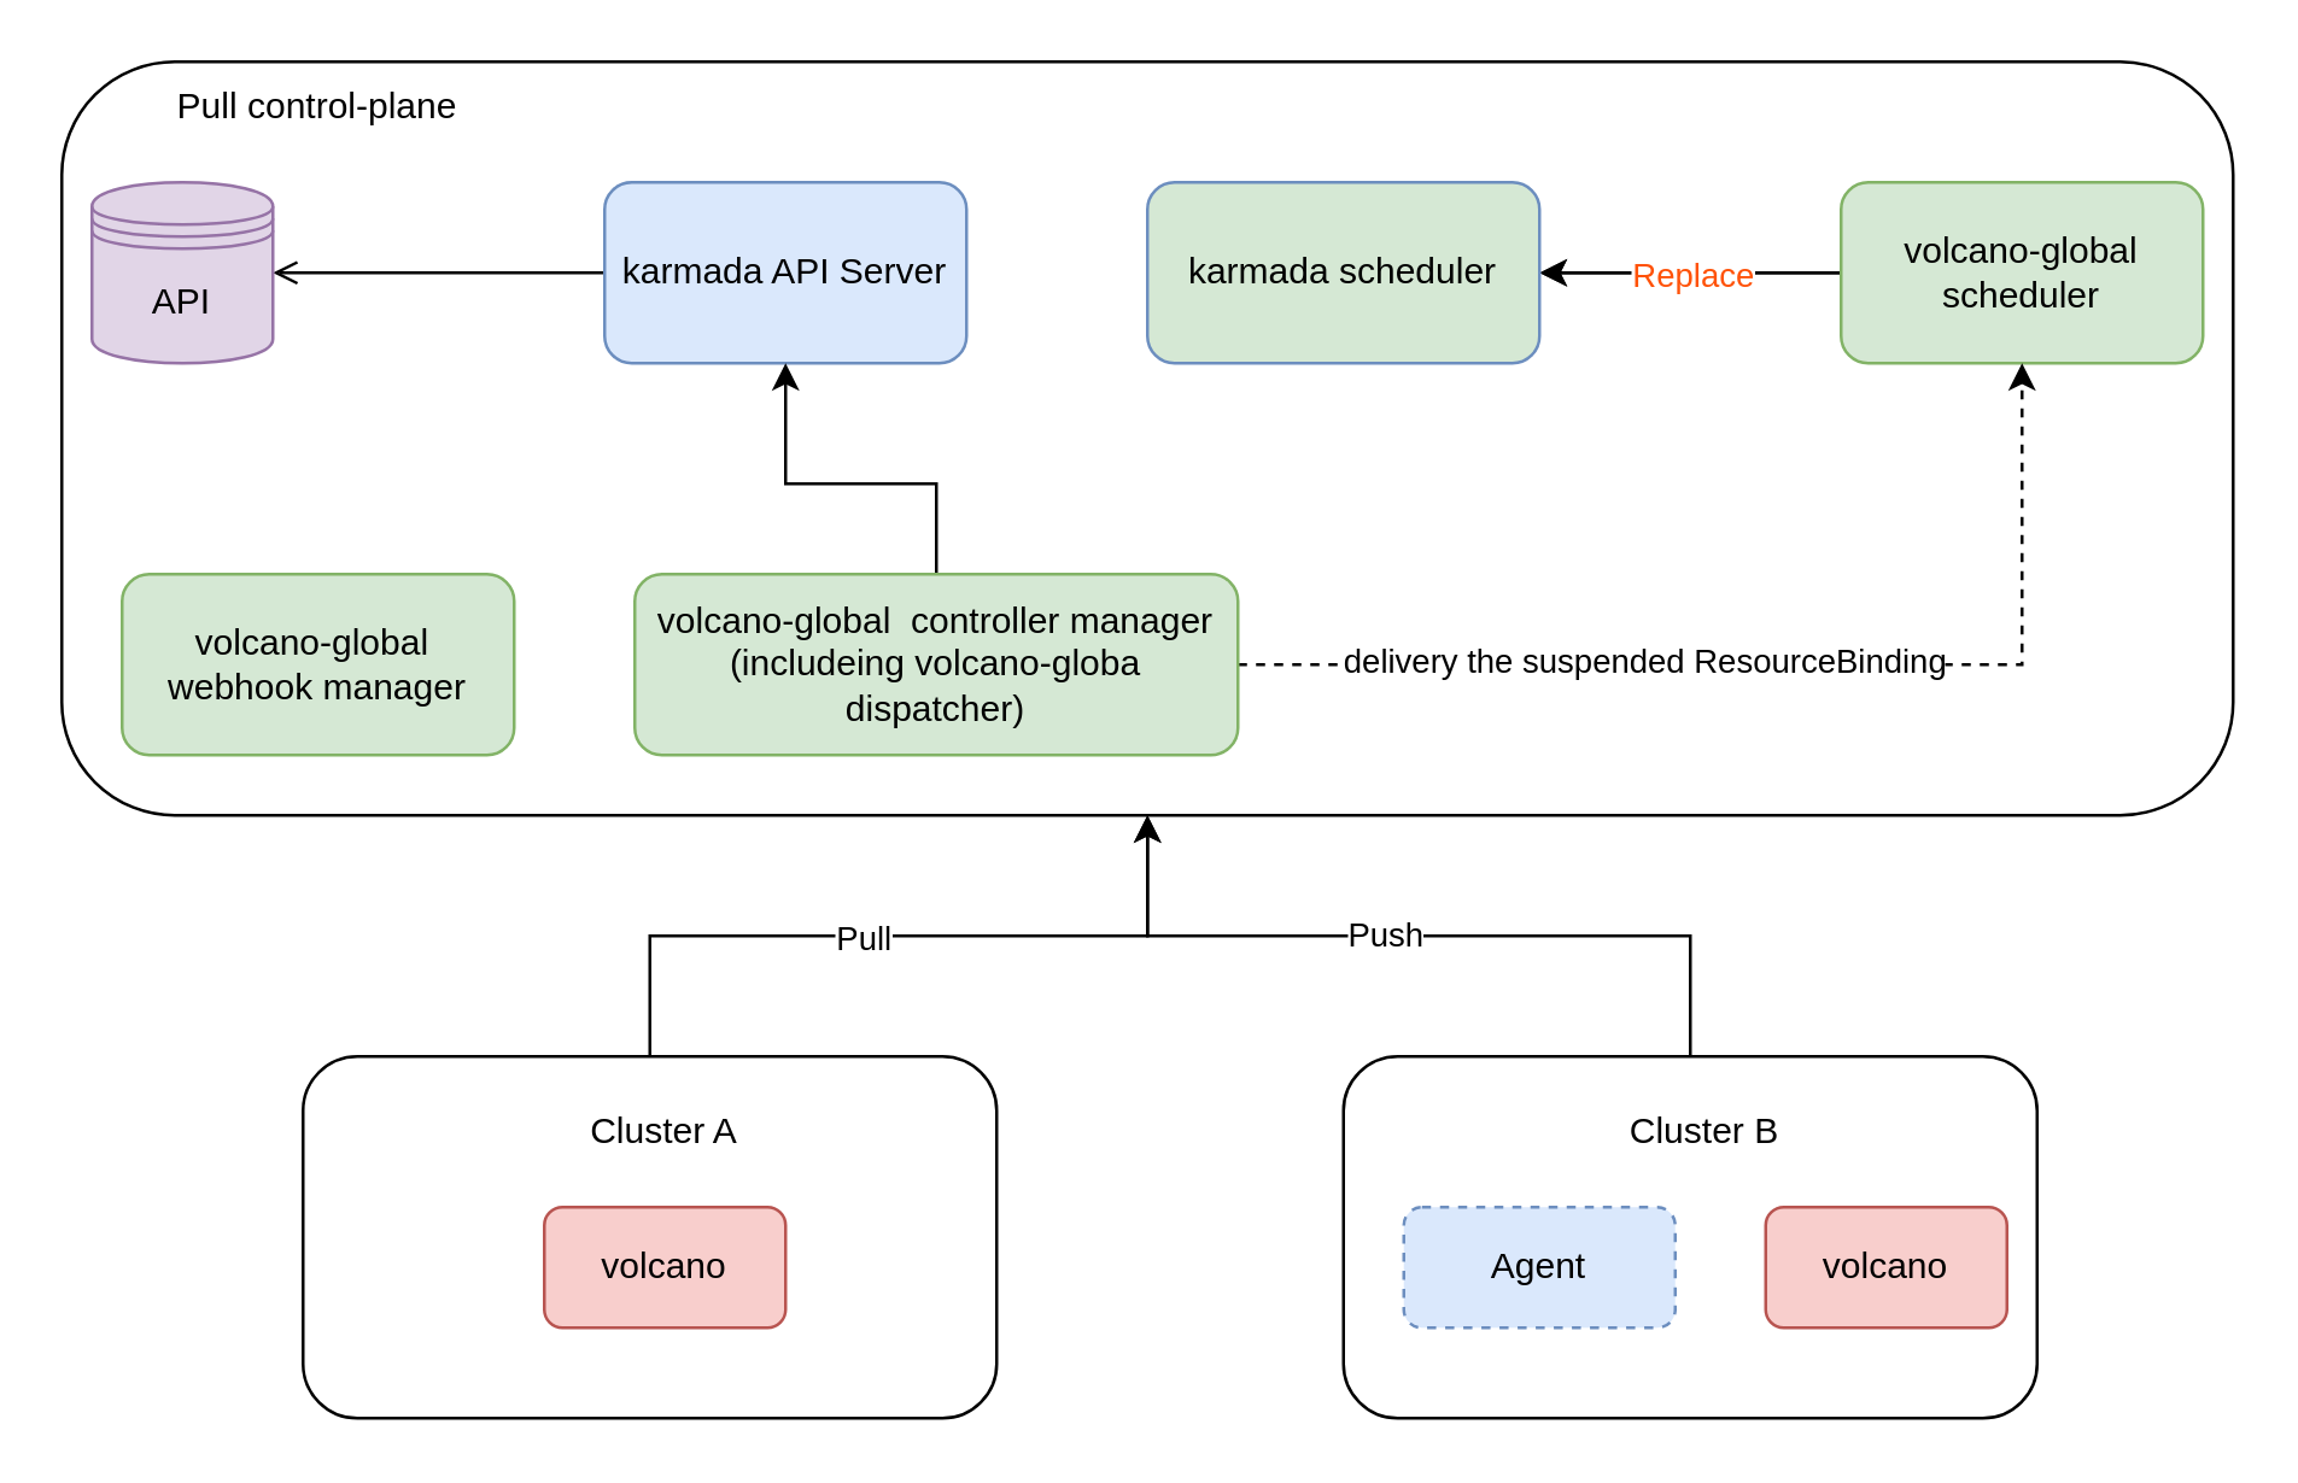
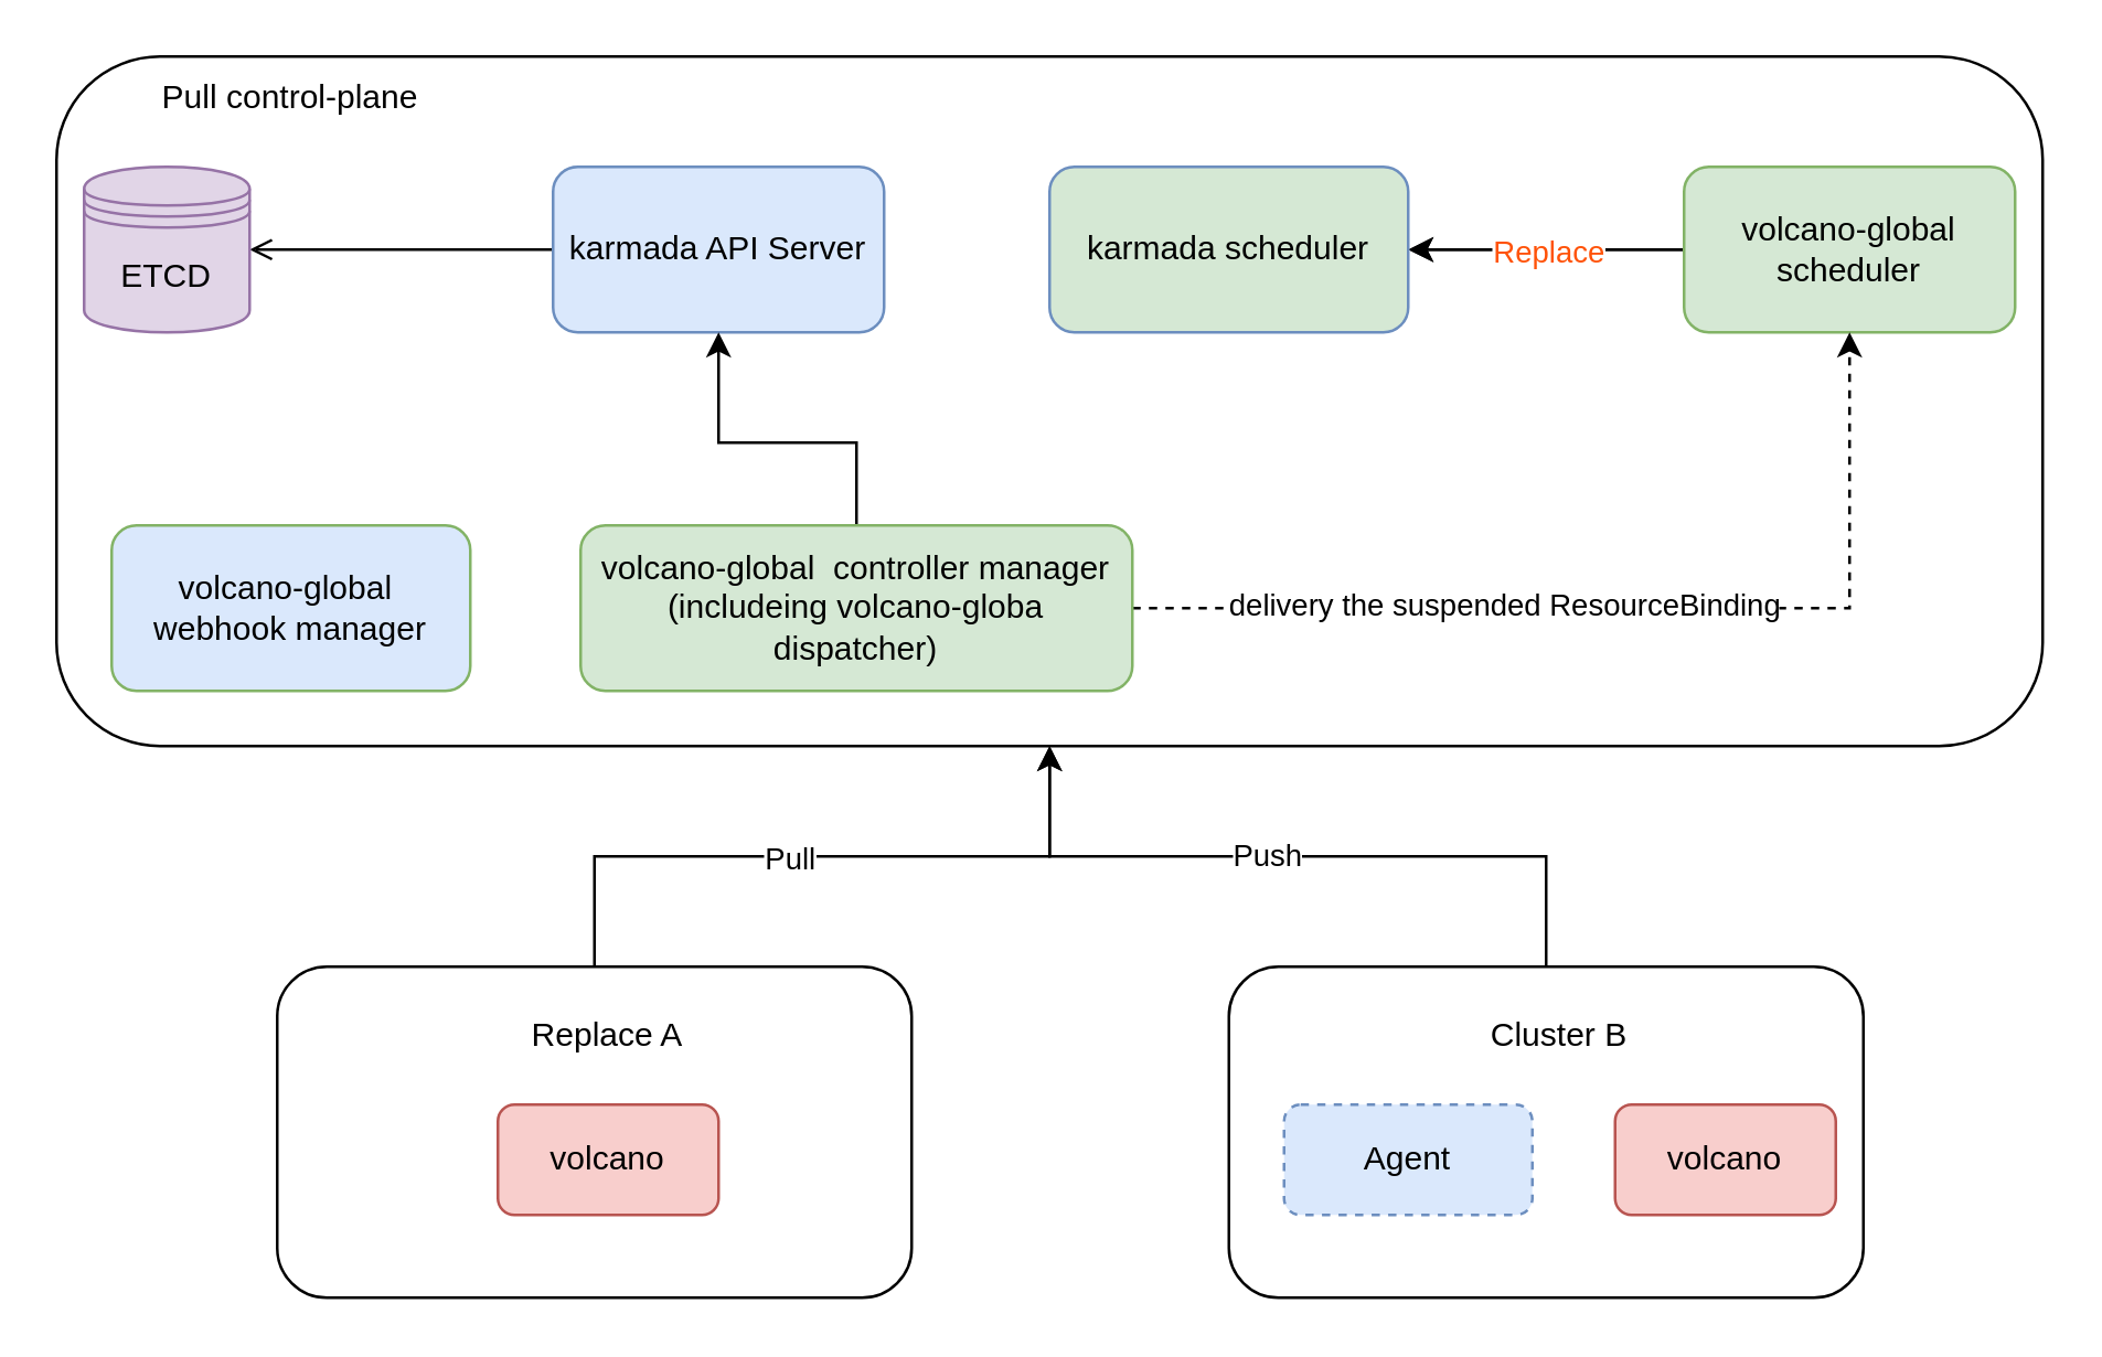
- <mxCell id="11" value="API" style="shape=datastore;whiteSpace=wrap;html=1;fillColor=#e1d5e7;strokeColor=#9673a6;" parent="1" vertex="1"><mxGeometry x="30" y="60" width="60" height="60" as="geometry" /></mxCell>
+ <mxCell id="11" value="ETCD" style="shape=datastore;whiteSpace=wrap;html=1;fillColor=#e1d5e7;strokeColor=#9673a6;" parent="1" vertex="1"><mxGeometry x="30" y="60" width="60" height="60" as="geometry" /></mxCell>
- <mxCell id="15" value="volcano-global&amp;nbsp; webhook manager" style="rounded=1;whiteSpace=wrap;html=1;fillColor=#d5e8d4;strokeColor=#82b366;" parent="1" vertex="1"><mxGeometry x="40" y="190" width="130" height="60" as="geometry" /></mxCell>
+ <mxCell id="15" value="volcano-global&amp;nbsp; webhook manager" style="rounded=1;whiteSpace=wrap;html=1;fillColor=#dae8fc;strokeColor=#82b366;" parent="1" vertex="1"><mxGeometry x="40" y="190" width="130" height="60" as="geometry" /></mxCell>
- <mxCell id="19" value="Cluster A" style="text;html=1;strokeColor=none;fillColor=none;align=center;verticalAlign=middle;whiteSpace=wrap;rounded=0;" parent="1" vertex="1"><mxGeometry x="190" y="360" width="60" height="30" as="geometry" /></mxCell>
+ <mxCell id="19" value="Replace A" style="text;html=1;strokeColor=none;fillColor=none;align=center;verticalAlign=middle;whiteSpace=wrap;rounded=0;" parent="1" vertex="1"><mxGeometry x="190" y="360" width="60" height="30" as="geometry" /></mxCell>
